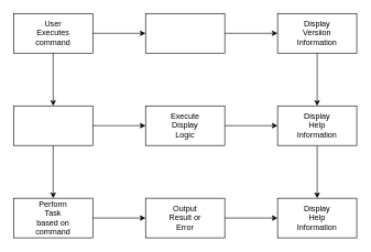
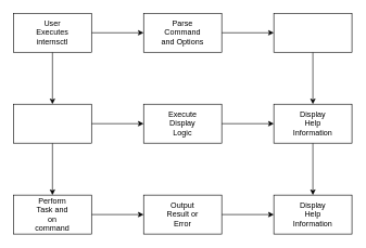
- <mxCell id="21" value="User Executes command" style="text;html=1;strokeColor=none;fillColor=none;align=center;verticalAlign=middle;whiteSpace=wrap;rounded=0;" vertex="1" parent="1"><mxGeometry x="40" y="30" width="80" height="40" as="geometry" /></mxCell>
+ <mxCell id="21" value="User Executes internsctl" style="text;html=1;strokeColor=none;fillColor=none;align=center;verticalAlign=middle;whiteSpace=wrap;rounded=0;" vertex="1" parent="1"><mxGeometry x="40" y="30" width="80" height="40" as="geometry" /></mxCell>
+ <mxCell id="22" value="Parse Command and Options" style="text;html=1;strokeColor=none;fillColor=none;align=center;verticalAlign=middle;whiteSpace=wrap;rounded=0;" vertex="1" parent="1"><mxGeometry x="240" y="30" width="80" height="40" as="geometry" /></mxCell>
- <mxCell id="23" value="Display Versiion Information" style="text;html=1;strokeColor=none;fillColor=none;align=center;verticalAlign=middle;whiteSpace=wrap;rounded=0;" vertex="1" parent="1"><mxGeometry x="450" y="35" width="60" height="30" as="geometry" /></mxCell>
- <mxCell id="27" value="Perform Task based on command" style="text;html=1;strokeColor=none;fillColor=none;align=center;verticalAlign=middle;whiteSpace=wrap;rounded=0;" vertex="1" parent="1"><mxGeometry x="50" y="315" width="60" height="30" as="geometry" /></mxCell>
+ <mxCell id="27" value="Perform Task and on command" style="text;html=1;strokeColor=none;fillColor=none;align=center;verticalAlign=middle;whiteSpace=wrap;rounded=0;" vertex="1" parent="1"><mxGeometry x="50" y="315" width="60" height="30" as="geometry" /></mxCell>
